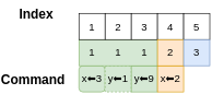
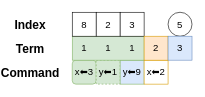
- <mxCell id="14" value="&lt;b&gt;&lt;font style=&quot;font-size: 20px;&quot;&gt;Index&lt;/font&gt;&lt;/b&gt;" style="text;html=1;align=center;verticalAlign=middle;whiteSpace=wrap;rounded=0;" vertex="1" parent="1"><mxGeometry x="25" y="5" width="60" height="30" as="geometry" /></mxCell>
+ <mxCell id="14" value="&lt;b&gt;&lt;font style=&quot;font-size: 20px;&quot;&gt;Index&lt;/font&gt;&lt;/b&gt;" style="text;html=1;align=center;verticalAlign=middle;whiteSpace=wrap;rounded=0;" vertex="1" parent="1"><mxGeometry x="20" y="25" width="60" height="30" as="geometry" /></mxCell>
- <mxCell id="7" value="&lt;span style=&quot;font-size: 16px;&quot;&gt;1&lt;/span&gt;" style="rounded=0;whiteSpace=wrap;html=1;" vertex="1" parent="1"><mxGeometry x="120" y="20" width="40" height="40" as="geometry" /></mxCell>
+ <mxCell id="7" value="&lt;span style=&quot;font-size: 16px;&quot;&gt;8&lt;/span&gt;" style="rounded=0;whiteSpace=wrap;html=1;" vertex="1" parent="1"><mxGeometry x="120" y="20" width="40" height="40" as="geometry" /></mxCell>
- <mxCell id="10" value="&lt;span style=&quot;font-size: 16px;&quot;&gt;4&lt;/span&gt;" style="rounded=0;whiteSpace=wrap;html=1;" vertex="1" parent="1"><mxGeometry x="240" y="20" width="40" height="40" as="geometry" /></mxCell>
- <mxCell id="11" value="&lt;span style=&quot;font-size: 16px;&quot;&gt;5&lt;/span&gt;" style="rounded=0;whiteSpace=wrap;html=1;" vertex="1" parent="1"><mxGeometry x="280" y="20" width="40" height="40" as="geometry" /></mxCell>
+ <mxCell id="11" value="&lt;span style=&quot;font-size: 16px;&quot;&gt;5&lt;/span&gt;" style="ellipse;whiteSpace=wrap;html=1;" vertex="1" parent="1"><mxGeometry x="280" y="20" width="40" height="40" as="geometry" /></mxCell>
+ <mxCell id="15" value="&lt;b&gt;&lt;font style=&quot;font-size: 20px;&quot;&gt;Term&lt;/font&gt;&lt;/b&gt;" style="text;html=1;align=center;verticalAlign=middle;whiteSpace=wrap;rounded=0;" vertex="1" parent="1"><mxGeometry x="20" y="65" width="60" height="30" as="geometry" /></mxCell>
- <mxCell id="4" value="&lt;font style=&quot;font-size: 16px;&quot;&gt;y⬅9&lt;/font&gt;" style="rounded=0;whiteSpace=wrap;html=1;fillColor=#d5e8d4;strokeColor=#82b366;" vertex="1" parent="1"><mxGeometry x="200" y="100" width="40" height="40" as="geometry" /></mxCell>
+ <mxCell id="4" value="&lt;font style=&quot;font-size: 16px;&quot;&gt;y⬅9&lt;/font&gt;" style="rounded=0;whiteSpace=wrap;html=1;fillColor=#dae8fc;strokeColor=#82b366;" vertex="1" parent="1"><mxGeometry x="200" y="100" width="40" height="40" as="geometry" /></mxCell>
- <mxCell id="5" value="&lt;font style=&quot;font-size: 16px;&quot;&gt;x⬅2&lt;/font&gt;" style="rounded=0;whiteSpace=wrap;html=1;fillColor=#ffe6cc;strokeColor=#d79b00;" vertex="1" parent="1"><mxGeometry x="240" y="100" width="40" height="40" as="geometry" /></mxCell>
+ <mxCell id="5" value="&lt;font style=&quot;font-size: 16px;&quot;&gt;x⬅2&lt;/font&gt;" style="rounded=0;whiteSpace=wrap;html=1;fillColor=#ffffff;strokeColor=#d79b00;" vertex="1" parent="1"><mxGeometry x="240" y="100" width="40" height="40" as="geometry" /></mxCell>
